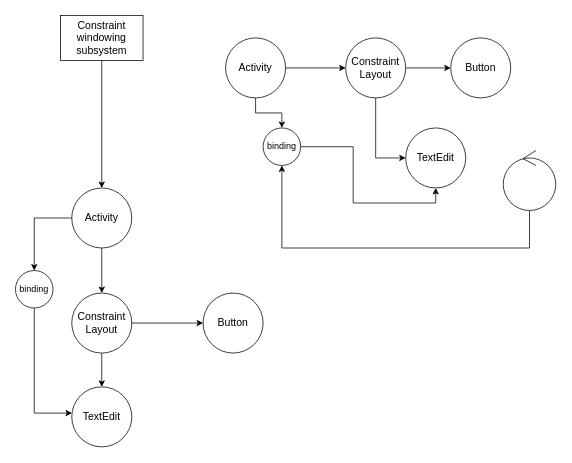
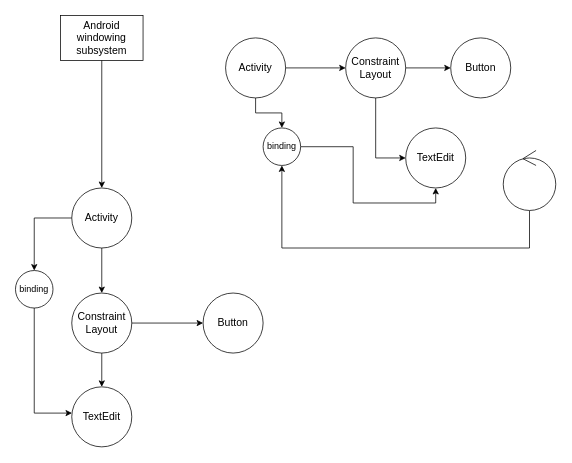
- <mxCell id="5" value="Constraint windowing subsystem" style="rounded=0;whiteSpace=wrap;html=1;fontSize=14;align=center;verticalAlign=middle;" parent="1" vertex="1"><mxGeometry x="80" y="20" width="110" height="60" as="geometry" /></mxCell>
+ <mxCell id="5" value="Android windowing subsystem" style="rounded=0;whiteSpace=wrap;html=1;fontSize=14;align=center;verticalAlign=middle;" parent="1" vertex="1"><mxGeometry x="80" y="20" width="110" height="60" as="geometry" /></mxCell>
